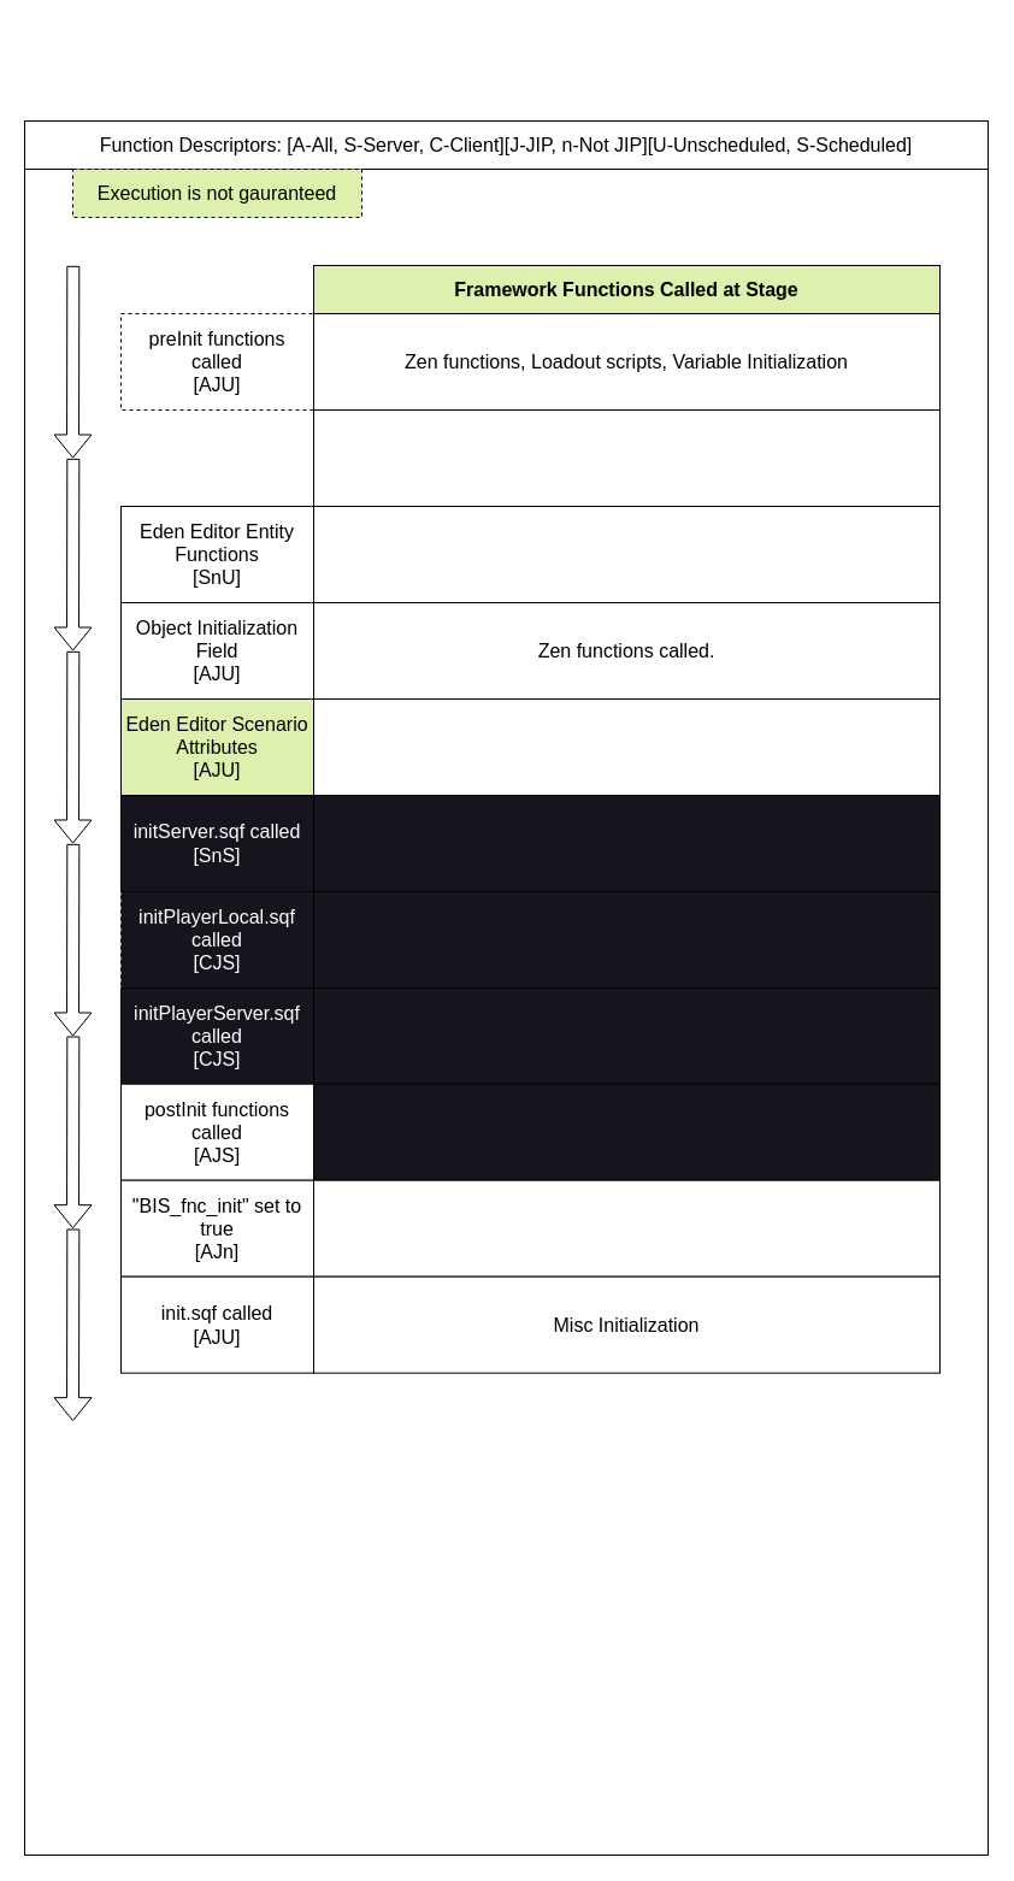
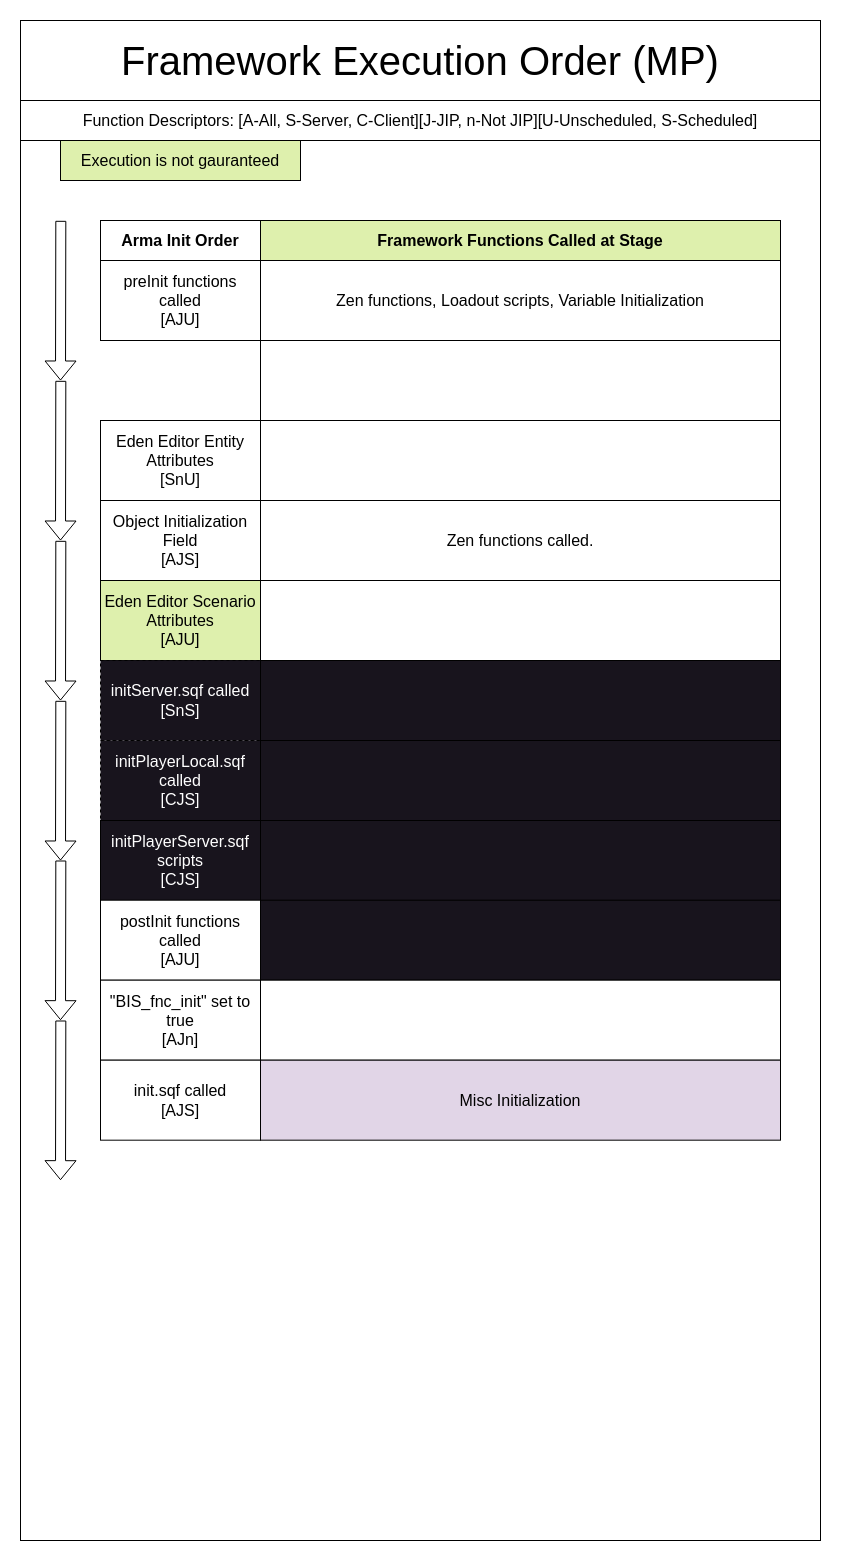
+ <mxCell id="3" value="Framework Execution Order (MP)" style="rounded=0;whiteSpace=wrap;html=1;fontSize=40;" parent="1" vertex="1"><mxGeometry x="20" y="20" width="800" height="80" as="geometry" /></mxCell>
- <mxCell id="34" value="&lt;font color=&quot;#000000&quot;&gt;Execution is not gauranteed&lt;/font&gt;" style="rounded=0;whiteSpace=wrap;html=1;fillStyle=auto;fontSize=16;fillColor=#DEF0AD;dashed=1;" parent="1" vertex="1"><mxGeometry x="60" y="140" width="240" height="40" as="geometry" /></mxCell>
+ <mxCell id="34" value="&lt;font color=&quot;#000000&quot;&gt;Execution is not gauranteed&lt;/font&gt;" style="rounded=0;whiteSpace=wrap;html=1;fillStyle=auto;fontSize=16;fillColor=#DEF0AD;" parent="1" vertex="1"><mxGeometry x="60" y="140" width="240" height="40" as="geometry" /></mxCell>
+ <mxCell id="24" value="Arma Init Order" style="rounded=0;whiteSpace=wrap;html=1;fillStyle=auto;fontSize=16;fontStyle=1" parent="1" vertex="1"><mxGeometry x="100" y="220" width="160" height="40" as="geometry" /></mxCell>
- <mxCell id="4" value="preInit functions called&lt;br&gt;[AJU]" style="rounded=0;whiteSpace=wrap;html=1;fillStyle=auto;fontSize=16;dashed=1;" parent="1" vertex="1"><mxGeometry x="100" y="260" width="160" height="80" as="geometry" /></mxCell>
+ <mxCell id="4" value="preInit functions called&lt;br&gt;[AJU]" style="rounded=0;whiteSpace=wrap;html=1;fillStyle=auto;fontSize=16;" parent="1" vertex="1"><mxGeometry x="100" y="260" width="160" height="80" as="geometry" /></mxCell>
- <mxCell id="9" value="Eden Editor Entity Functions&lt;br&gt;[SnU]" style="rounded=0;whiteSpace=wrap;html=1;fillStyle=auto;fontSize=16;" parent="1" vertex="1"><mxGeometry x="100" y="420" width="160" height="80" as="geometry" /></mxCell>
+ <mxCell id="9" value="Eden Editor Entity Attributes&lt;br&gt;[SnU]" style="rounded=0;whiteSpace=wrap;html=1;fillStyle=auto;fontSize=16;" parent="1" vertex="1"><mxGeometry x="100" y="420" width="160" height="80" as="geometry" /></mxCell>
- <mxCell id="12" value="Object Initialization Field&lt;br&gt;[AJU]" style="rounded=0;whiteSpace=wrap;html=1;fillStyle=auto;fontSize=16;" parent="1" vertex="1"><mxGeometry x="100" y="500" width="160" height="80" as="geometry" /></mxCell>
+ <mxCell id="12" value="Object Initialization Field&lt;br&gt;[AJS]" style="rounded=0;whiteSpace=wrap;html=1;fillStyle=auto;fontSize=16;" parent="1" vertex="1"><mxGeometry x="100" y="500" width="160" height="80" as="geometry" /></mxCell>
- <mxCell id="17" value="initServer.sqf called [SnS]" style="rounded=0;whiteSpace=wrap;html=1;fillStyle=auto;fontSize=16;fillColor=#18141D;fontColor=#FFFFFF;" parent="1" vertex="1"><mxGeometry x="100" y="660" width="160" height="80" as="geometry" /></mxCell>
+ <mxCell id="17" value="initServer.sqf called [SnS]" style="rounded=0;whiteSpace=wrap;html=1;fillStyle=auto;fontSize=16;fillColor=#18141D;fontColor=#FFFFFF;dashed=1;" parent="1" vertex="1"><mxGeometry x="100" y="660" width="160" height="80" as="geometry" /></mxCell>
- <mxCell id="22" value="initPlayerServer.sqf called&lt;br&gt;[CJS]" style="rounded=0;whiteSpace=wrap;html=1;fillStyle=auto;fontSize=16;fillColor=#18141D;fontColor=#FFFFFF;" parent="1" vertex="1"><mxGeometry x="100" y="820" width="160" height="80" as="geometry" /></mxCell>
+ <mxCell id="22" value="initPlayerServer.sqf scripts&lt;br&gt;[CJS]" style="rounded=0;whiteSpace=wrap;html=1;fillStyle=auto;fontSize=16;fillColor=#18141D;fontColor=#FFFFFF;" parent="1" vertex="1"><mxGeometry x="100" y="820" width="160" height="80" as="geometry" /></mxCell>
- <mxCell id="26" value="postInit functions called&lt;br&gt;[AJS]" style="rounded=0;whiteSpace=wrap;html=1;fillStyle=auto;fontSize=16;" parent="1" vertex="1"><mxGeometry x="100" y="899.68" width="160" height="80" as="geometry" /></mxCell>
+ <mxCell id="26" value="postInit functions called&lt;br&gt;[AJU]" style="rounded=0;whiteSpace=wrap;html=1;fillStyle=auto;fontSize=16;" parent="1" vertex="1"><mxGeometry x="100" y="899.68" width="160" height="80" as="geometry" /></mxCell>
- <mxCell id="33" value="Misc Initialization" style="rounded=0;whiteSpace=wrap;html=1;fillStyle=auto;fontSize=16;" parent="1" vertex="1"><mxGeometry x="260" y="1059.68" width="520" height="80" as="geometry" /></mxCell>
+ <mxCell id="33" value="Misc Initialization" style="rounded=0;whiteSpace=wrap;html=1;fillStyle=auto;fontSize=16;fillColor=#e1d5e7;" parent="1" vertex="1"><mxGeometry x="260" y="1059.68" width="520" height="80" as="geometry" /></mxCell>
- <mxCell id="32" value="init.sqf called&lt;br&gt;[AJU]" style="rounded=0;whiteSpace=wrap;html=1;fillStyle=auto;fontSize=16;" parent="1" vertex="1"><mxGeometry x="100" y="1059.68" width="160" height="80" as="geometry" /></mxCell>
+ <mxCell id="32" value="init.sqf called&lt;br&gt;[AJS]" style="rounded=0;whiteSpace=wrap;html=1;fillStyle=auto;fontSize=16;" parent="1" vertex="1"><mxGeometry x="100" y="1059.68" width="160" height="80" as="geometry" /></mxCell>
